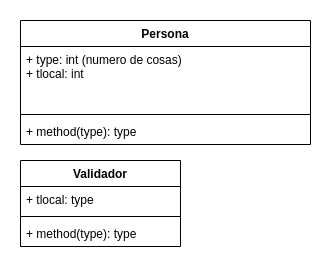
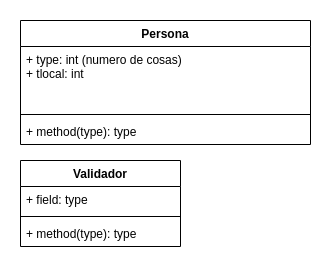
- <mxCell id="7" value="+ tlocal: type" style="text;strokeColor=none;fillColor=none;align=left;verticalAlign=top;spacingLeft=4;spacingRight=4;overflow=hidden;rotatable=0;points=[[0,0.5],[1,0.5]];portConstraint=eastwest;whiteSpace=wrap;html=1;" vertex="1" parent="6"><mxGeometry y="26" width="160" height="26" as="geometry" /></mxCell>
+ <mxCell id="7" value="+ field: type" style="text;strokeColor=none;fillColor=none;align=left;verticalAlign=top;spacingLeft=4;spacingRight=4;overflow=hidden;rotatable=0;points=[[0,0.5],[1,0.5]];portConstraint=eastwest;whiteSpace=wrap;html=1;" vertex="1" parent="6"><mxGeometry y="26" width="160" height="26" as="geometry" /></mxCell>
